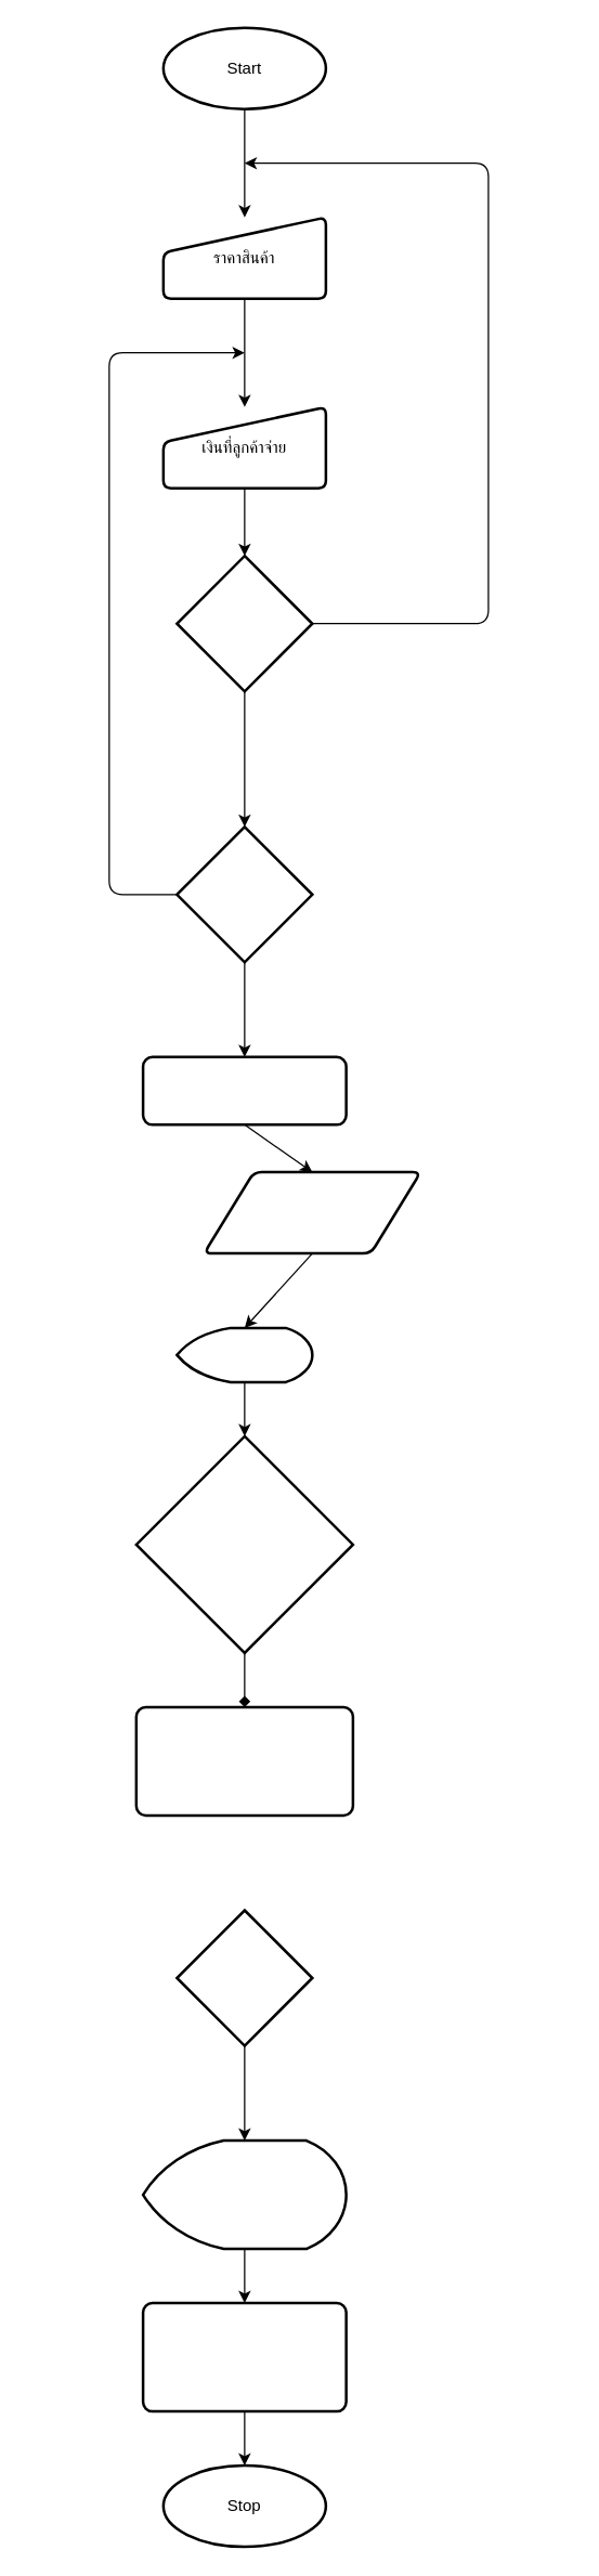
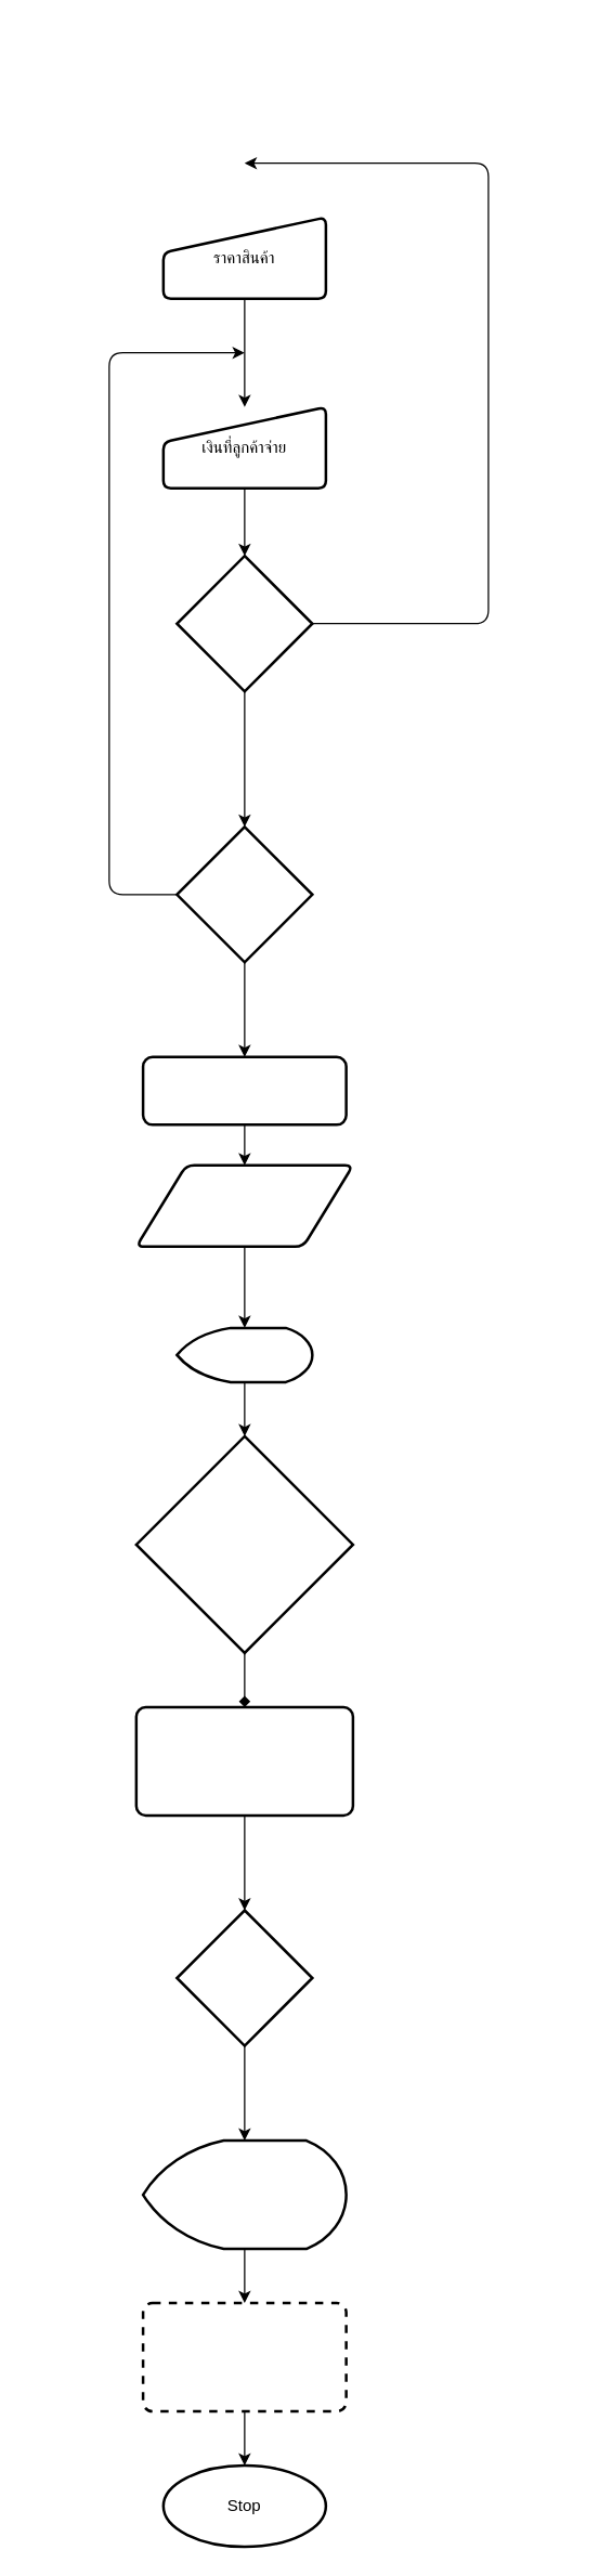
- <mxCell id="5" value="Start" style="strokeWidth=2;html=1;shape=mxgraph.flowchart.start_1;whiteSpace=wrap;" vertex="1" parent="4"><mxGeometry x="40" width="120" height="60" as="geometry" /></mxCell>
- <mxCell id="8" style="edgeStyle=none;html=1;exitX=0.5;exitY=1;exitDx=0;exitDy=0;exitPerimeter=0;entryX=0.5;entryY=0;entryDx=0;entryDy=0;fontColor=#FFFFFF;" edge="1" parent="4" source="5" target="7"><mxGeometry relative="1" as="geometry" /></mxCell>
- <mxCell id="23" value="Money_Type" style="shape=parallelogram;html=1;strokeWidth=2;perimeter=parallelogramPerimeter;whiteSpace=wrap;rounded=1;arcSize=12;size=0.23;fontColor=#FFFFFF;" vertex="1" parent="4"><mxGeometry x="70" y="845" width="160" height="60" as="geometry" /></mxCell>
+ <mxCell id="23" value="Money_Type" style="shape=parallelogram;html=1;strokeWidth=2;perimeter=parallelogramPerimeter;whiteSpace=wrap;rounded=1;arcSize=12;size=0.23;fontColor=#FFFFFF;" vertex="1" parent="4"><mxGeometry x="20" y="840" width="160" height="60" as="geometry" /></mxCell>
+ <mxCell id="30" style="edgeStyle=none;html=1;exitX=0.5;exitY=1;exitDx=0;exitDy=0;entryX=0.5;entryY=0;entryDx=0;entryDy=0;entryPerimeter=0;fontColor=#FFFFFF;" edge="1" parent="4" source="27" target="29"><mxGeometry relative="1" as="geometry" /></mxCell>
- <mxCell id="34" value="change %=&amp;nbsp; value" style="rounded=1;whiteSpace=wrap;html=1;absoluteArcSize=1;arcSize=14;strokeWidth=2;fontColor=#FFFFFF;" vertex="1" parent="4"><mxGeometry x="25" y="1680" width="150" height="80" as="geometry" /></mxCell>
+ <mxCell id="34" value="change %=&amp;nbsp; value" style="rounded=1;whiteSpace=wrap;html=1;absoluteArcSize=1;arcSize=14;strokeWidth=2;fontColor=#FFFFFF;dashed=1;" vertex="1" parent="4"><mxGeometry x="25" y="1680" width="150" height="80" as="geometry" /></mxCell>
